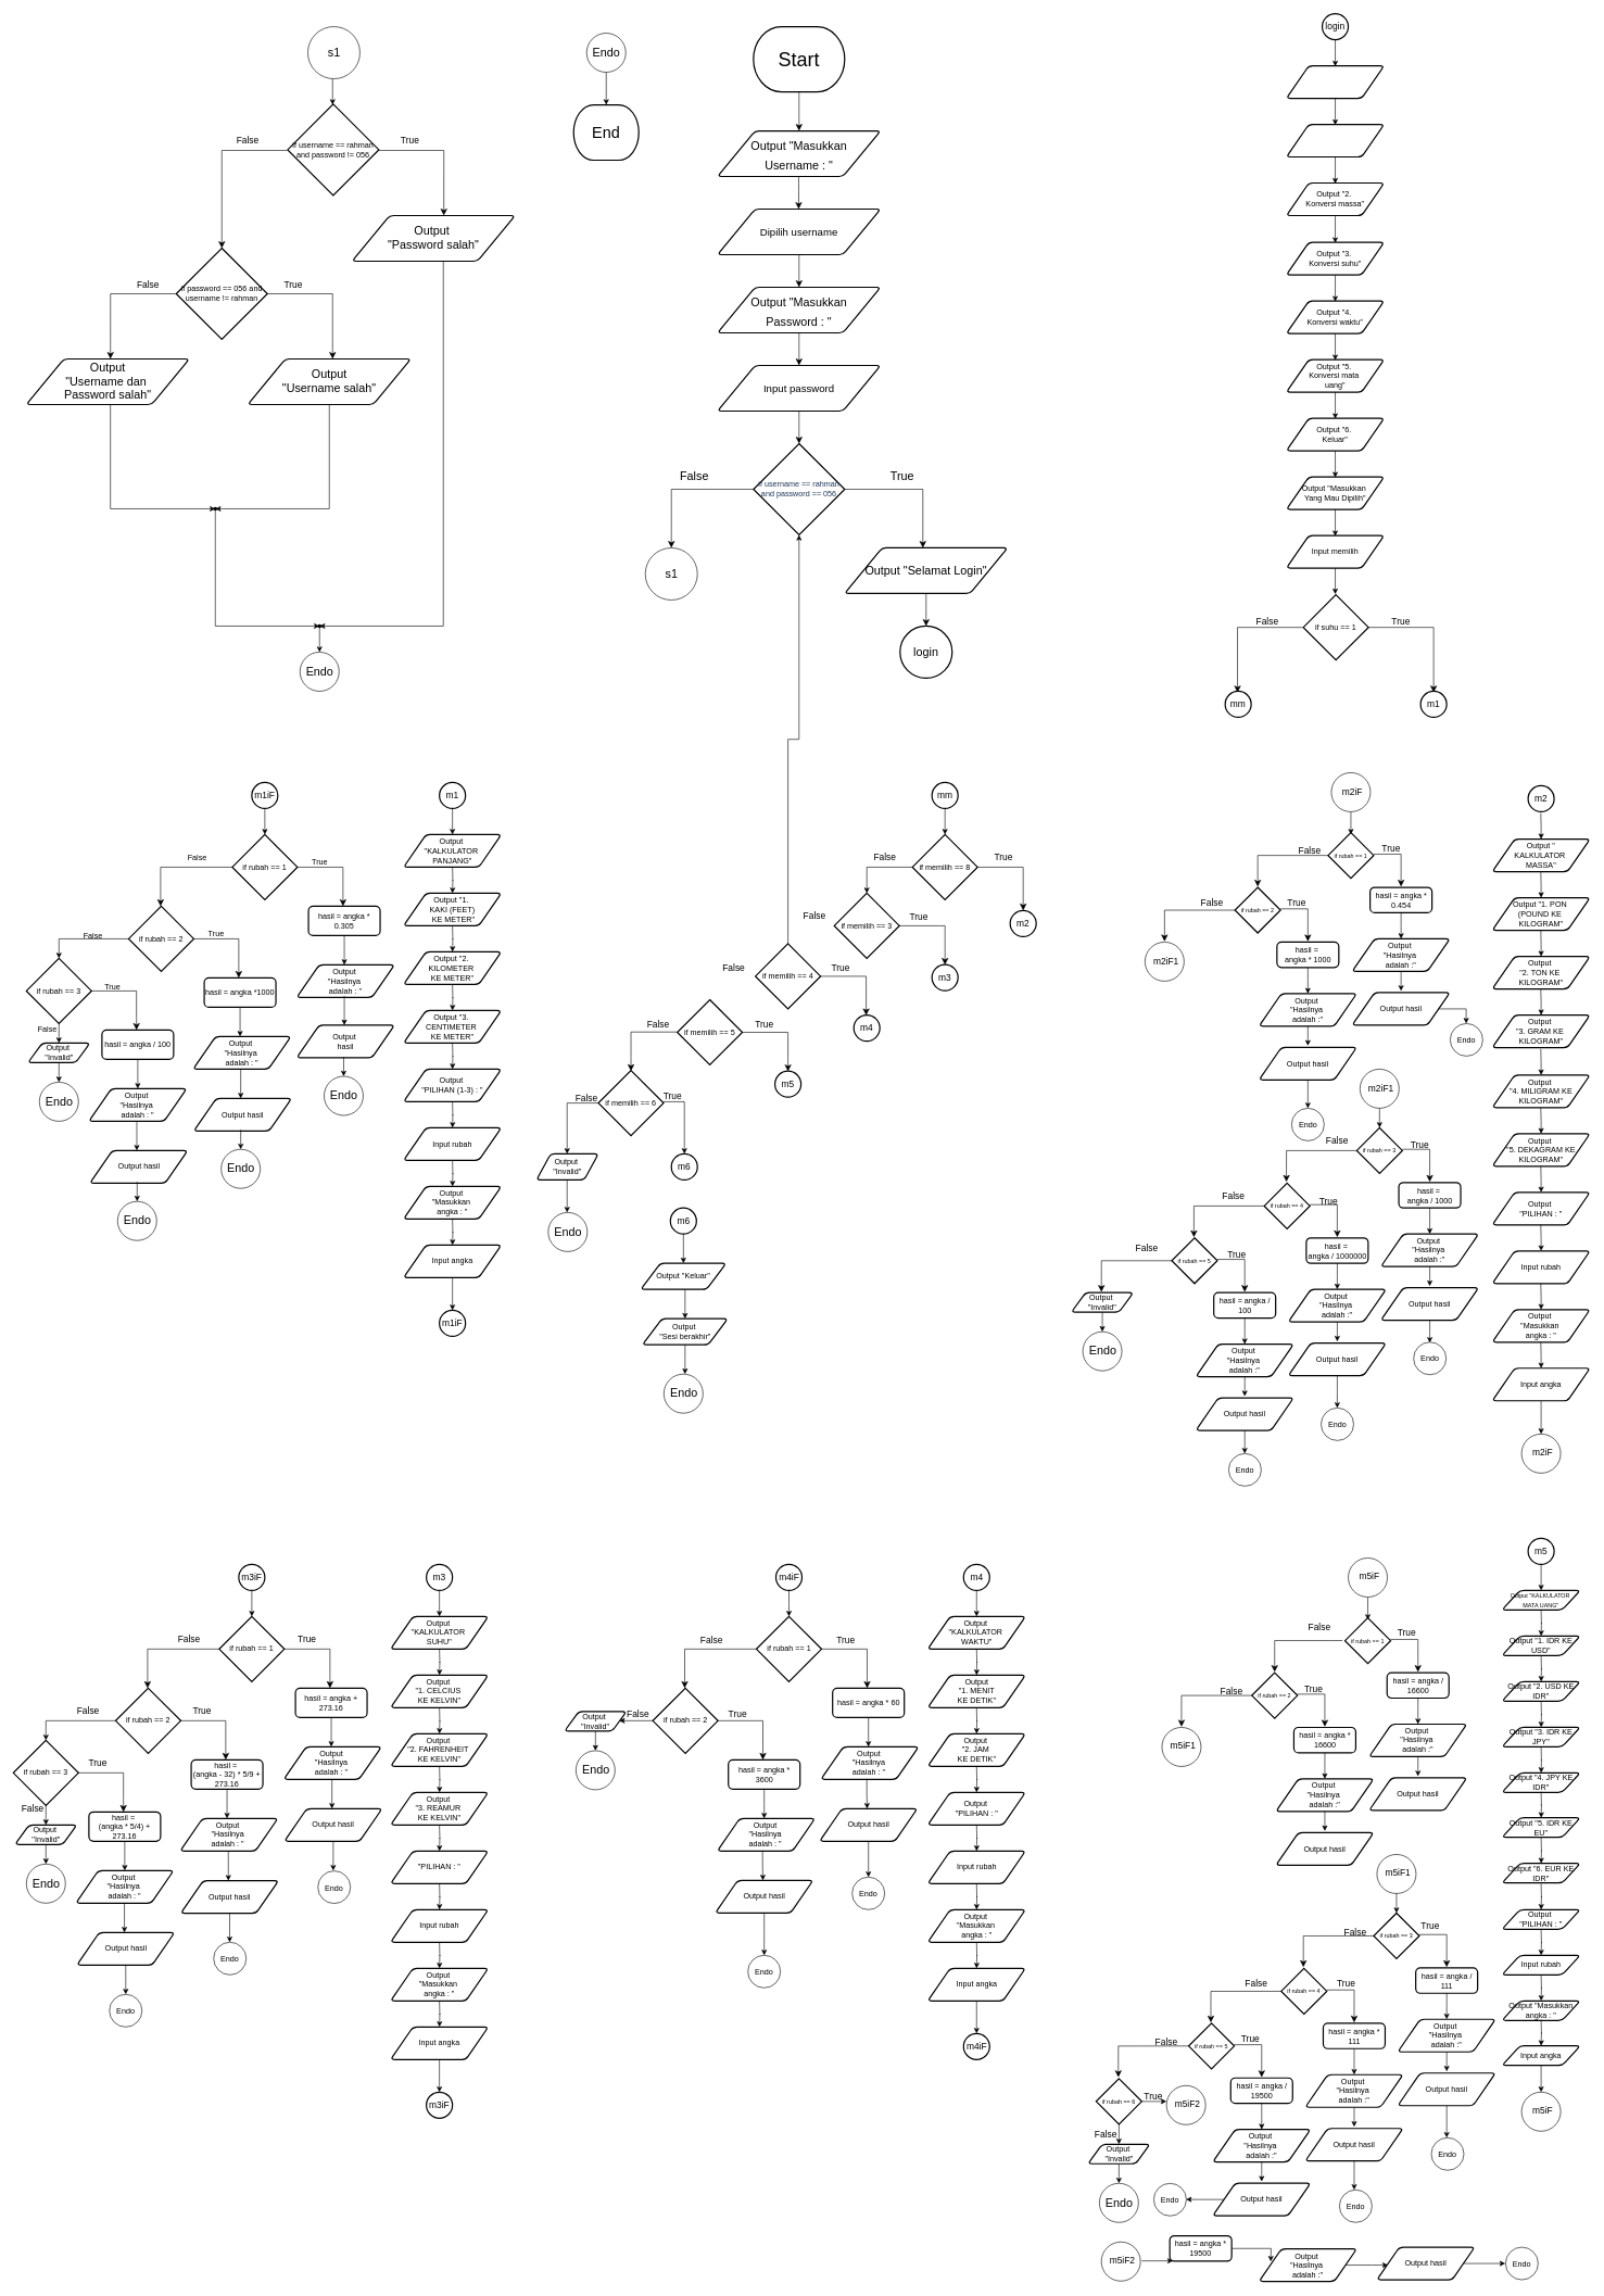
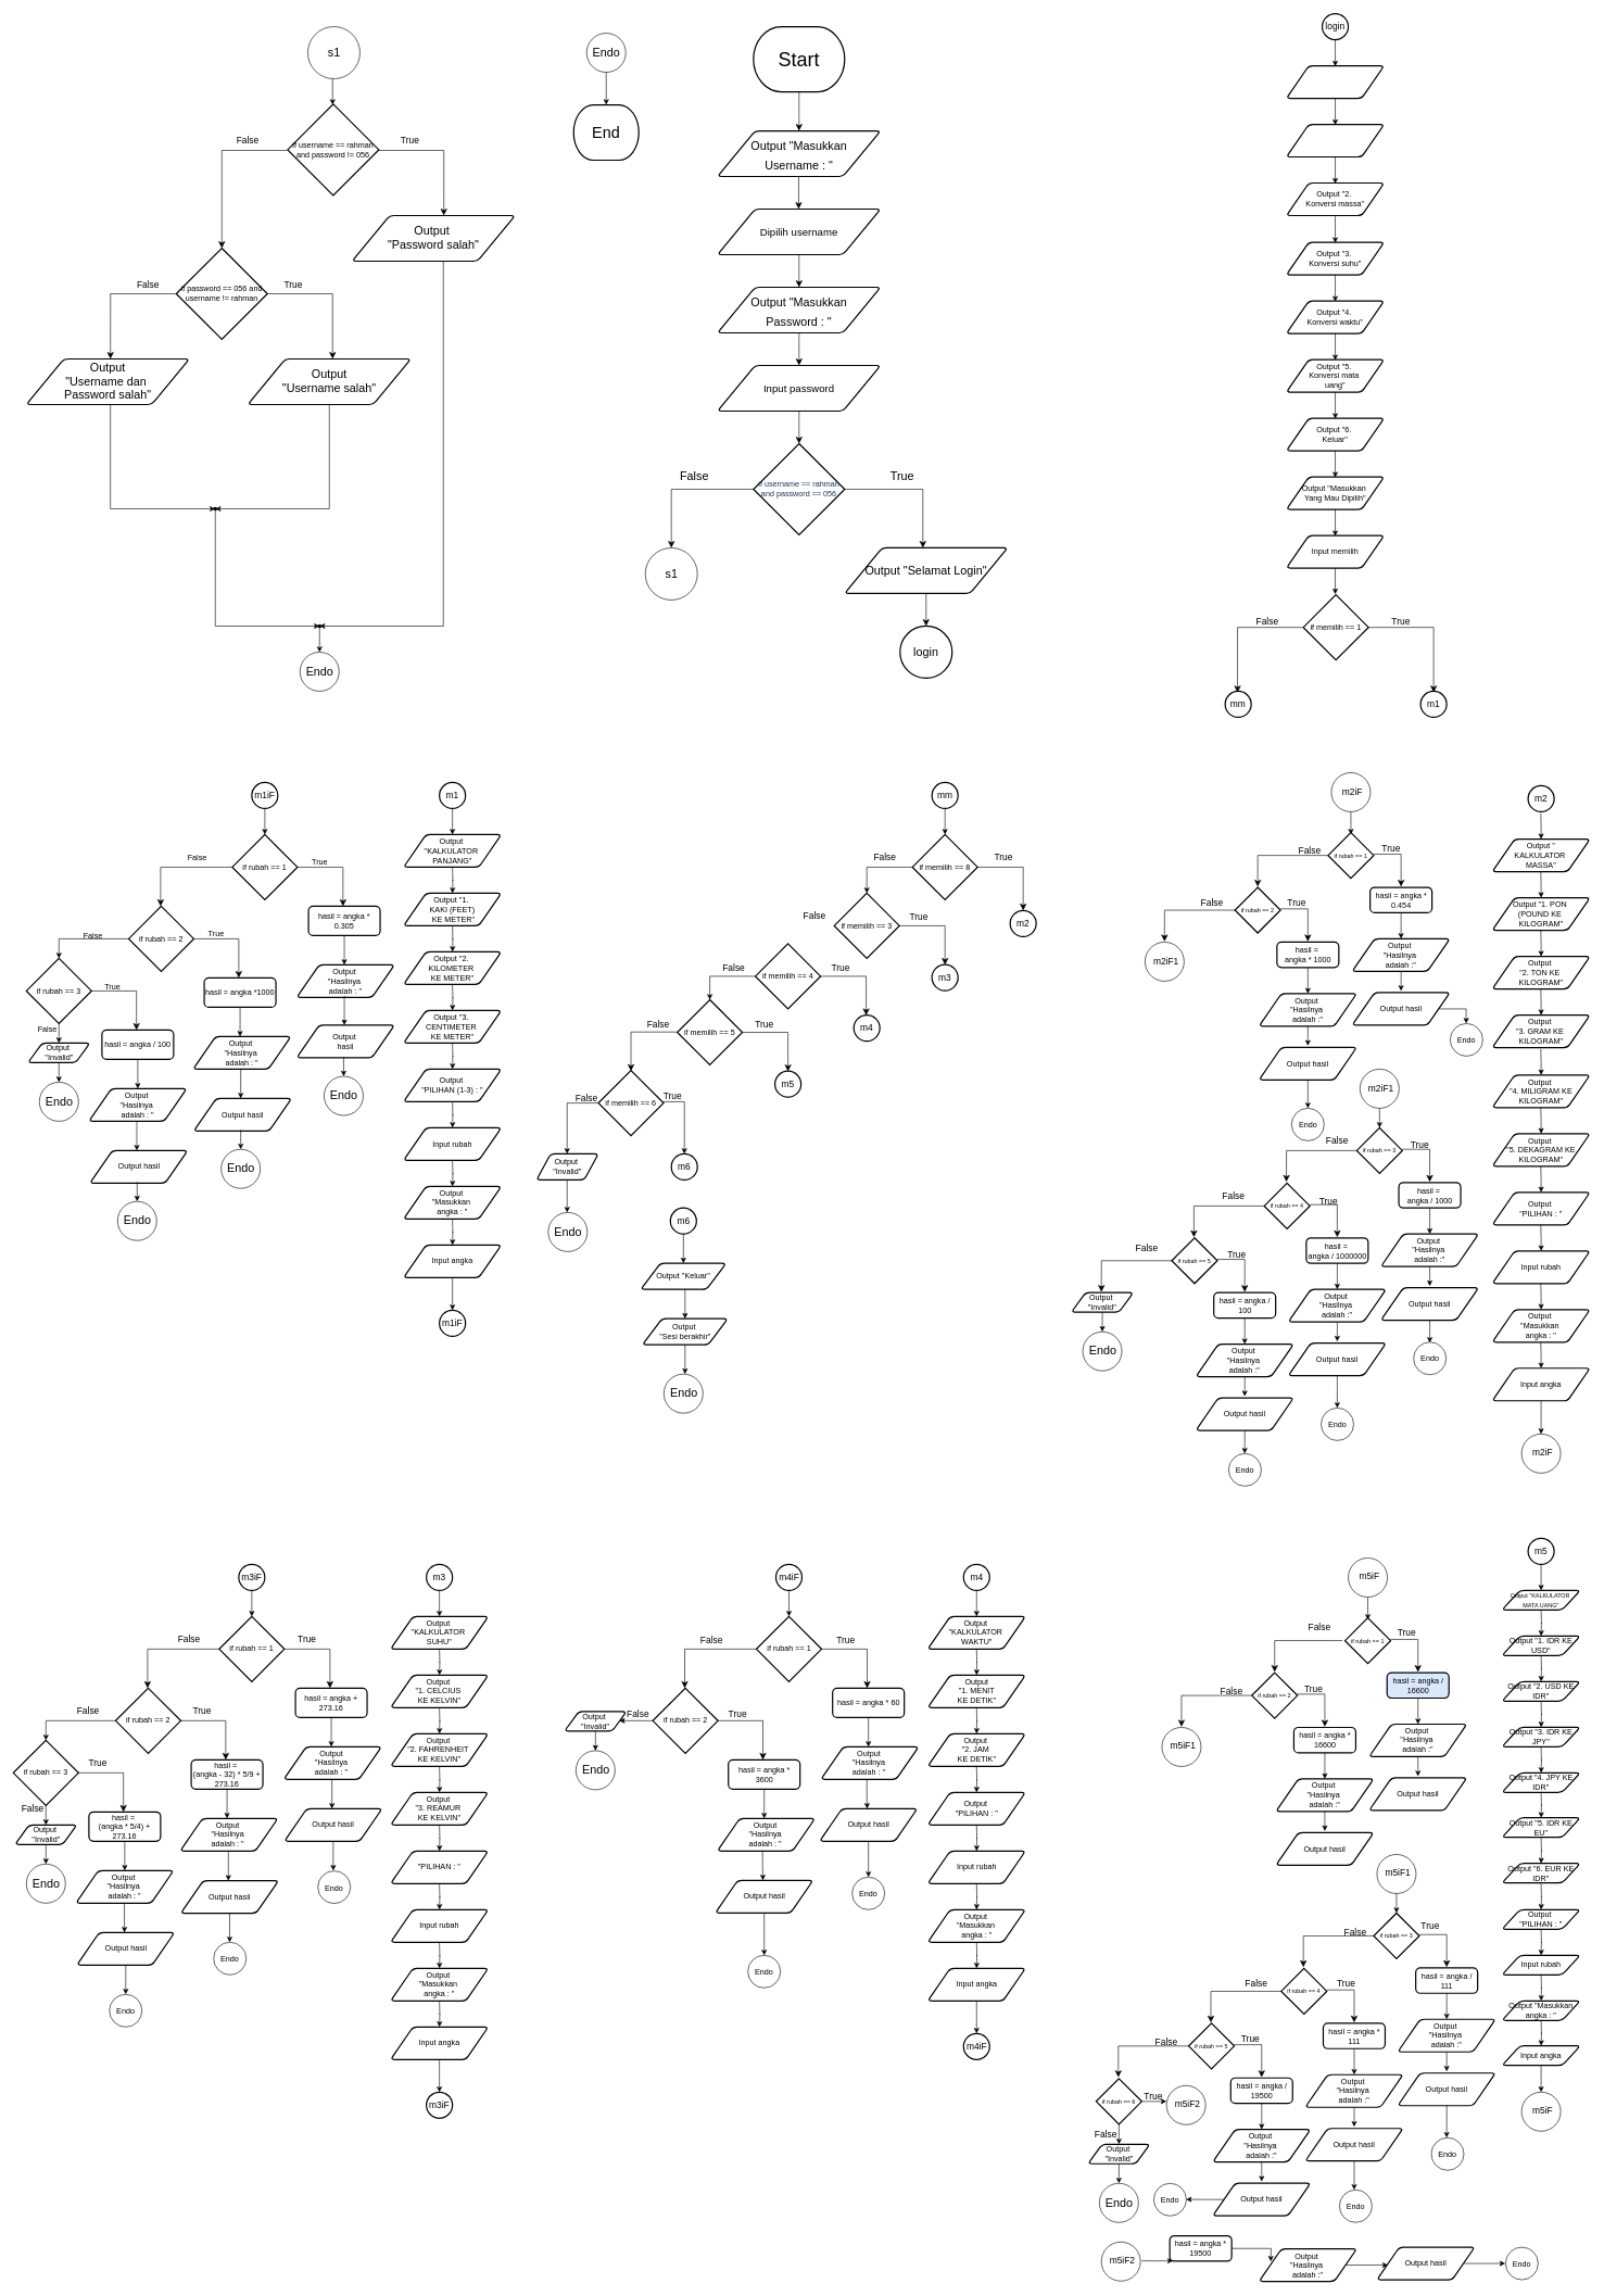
- <mxCell id="66" value="if suhu == 1" style="strokeWidth=2;html=1;shape=mxgraph.flowchart.decision;whiteSpace=wrap;labelBackgroundColor=none;" parent="1" vertex="1"><mxGeometry x="2000" y="912" width="100" height="100" as="geometry" /></mxCell>
+ <mxCell id="66" value="if memilih == 1" style="strokeWidth=2;html=1;shape=mxgraph.flowchart.decision;whiteSpace=wrap;labelBackgroundColor=none;" parent="1" vertex="1"><mxGeometry x="2000" y="912" width="100" height="100" as="geometry" /></mxCell>
- <mxCell id="126" style="edgeStyle=orthogonalEdgeStyle;rounded=0;orthogonalLoop=1;jettySize=auto;html=1;fontColor=default;labelBackgroundColor=none;" parent="1" source="127" target="12" edge="1"><mxGeometry relative="1" as="geometry"><mxPoint x="1070" y="1498" as="targetPoint" /></mxGeometry></mxCell>
+ <mxCell id="126" style="edgeStyle=orthogonalEdgeStyle;rounded=0;orthogonalLoop=1;jettySize=auto;html=1;fontColor=default;entryX=0.5;entryY=0;entryDx=0;entryDy=0;entryPerimeter=0;labelBackgroundColor=none;" parent="1" source="127" target="130" edge="1"><mxGeometry relative="1" as="geometry"><mxPoint x="1070" y="1498" as="targetPoint" /></mxGeometry></mxCell>
- <mxCell id="404" value="hasil = angka / 16600" style="rounded=1;whiteSpace=wrap;html=1;absoluteArcSize=1;arcSize=14;strokeWidth=2;" vertex="1" parent="1"><mxGeometry x="2128.5" y="2566.25" width="95" height="39" as="geometry" /></mxCell>
+ <mxCell id="404" value="hasil = angka / 16600" style="rounded=1;whiteSpace=wrap;html=1;absoluteArcSize=1;arcSize=14;strokeWidth=2;fillColor=#dae8fc;" vertex="1" parent="1"><mxGeometry x="2128.5" y="2566.25" width="95" height="39" as="geometry" /></mxCell>
